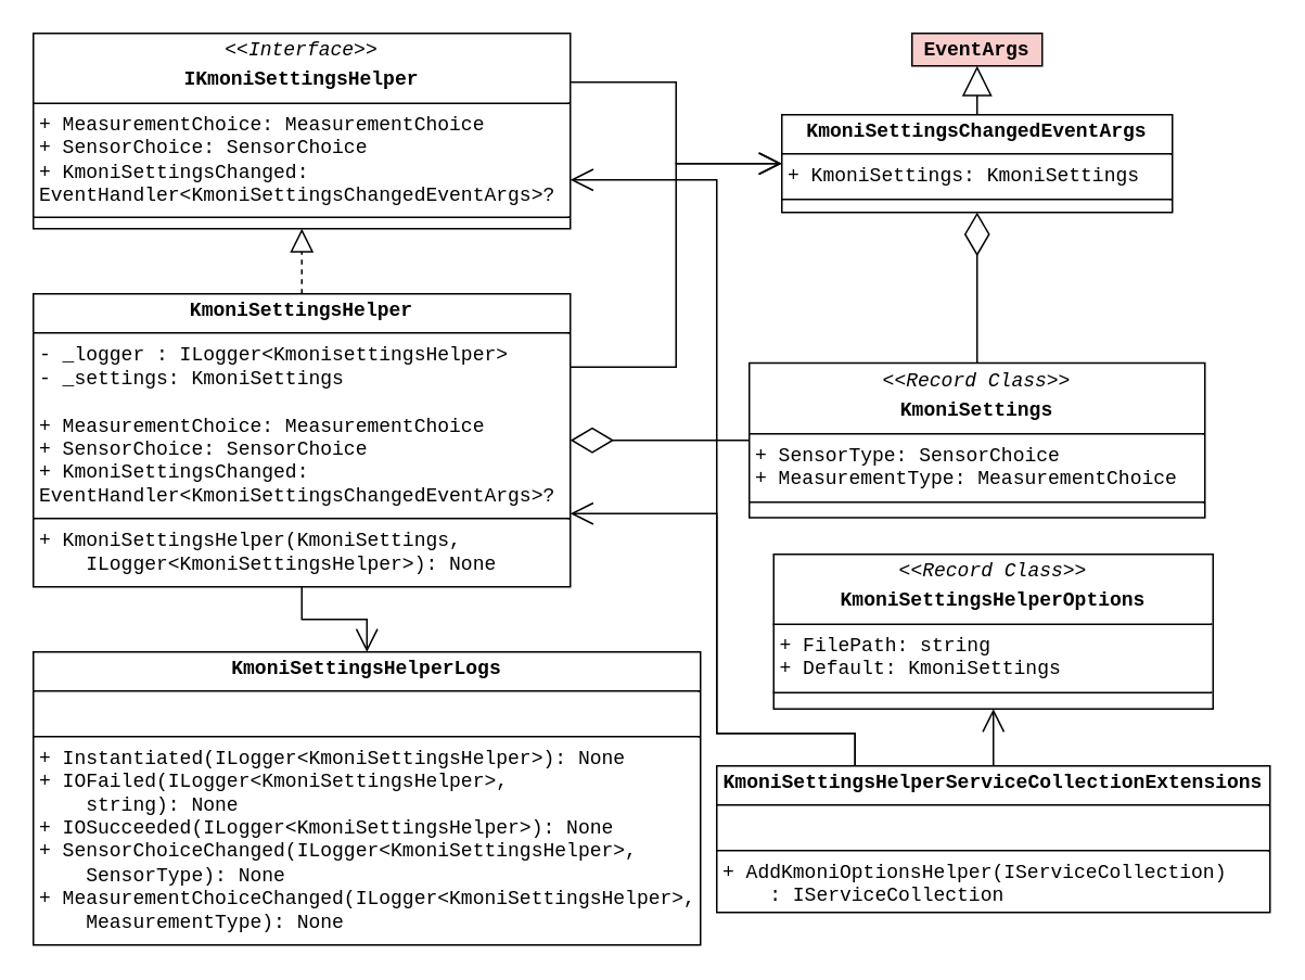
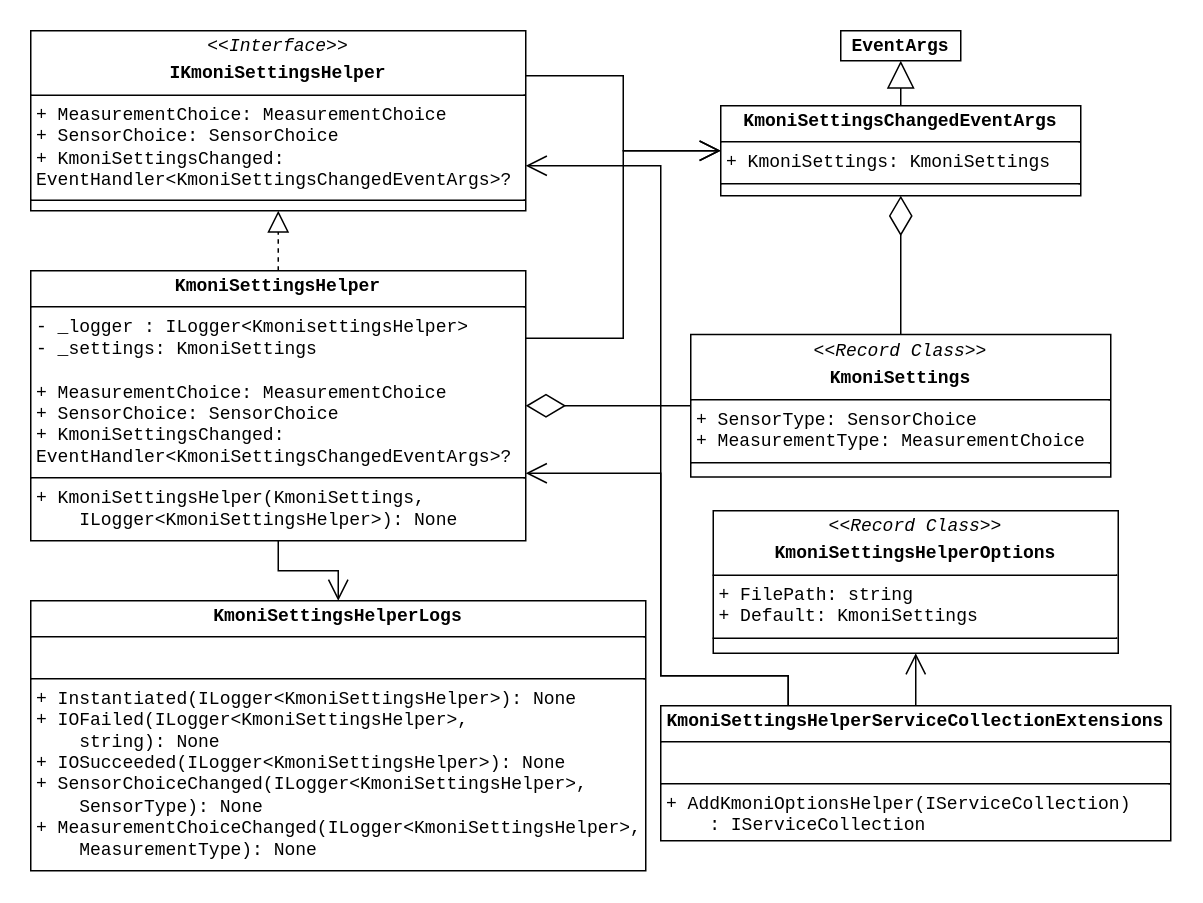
- <mxCell id="5" value="&lt;p style=&quot;margin:0px;margin-top:4px;text-align:center;&quot;&gt;&lt;b style=&quot;background-color: transparent; color: light-dark(rgb(0, 0, 0), rgb(255, 255, 255));&quot;&gt;EventArgs&lt;/b&gt;&lt;/p&gt;&lt;p style=&quot;margin:0px;margin-left:4px;&quot;&gt;&lt;br&gt;&lt;/p&gt;" style="verticalAlign=top;align=left;overflow=fill;html=1;whiteSpace=wrap;fontFamily=Courier New;fillColor=#f8cecc;" vertex="1" parent="1"><mxGeometry x="560" y="20" width="80" height="20" as="geometry" /></mxCell>
+ <mxCell id="5" value="&lt;p style=&quot;margin:0px;margin-top:4px;text-align:center;&quot;&gt;&lt;b style=&quot;background-color: transparent; color: light-dark(rgb(0, 0, 0), rgb(255, 255, 255));&quot;&gt;EventArgs&lt;/b&gt;&lt;/p&gt;&lt;p style=&quot;margin:0px;margin-left:4px;&quot;&gt;&lt;br&gt;&lt;/p&gt;" style="verticalAlign=top;align=left;overflow=fill;html=1;whiteSpace=wrap;fontFamily=Courier New;" vertex="1" parent="1"><mxGeometry x="560" y="20" width="80" height="20" as="geometry" /></mxCell>
